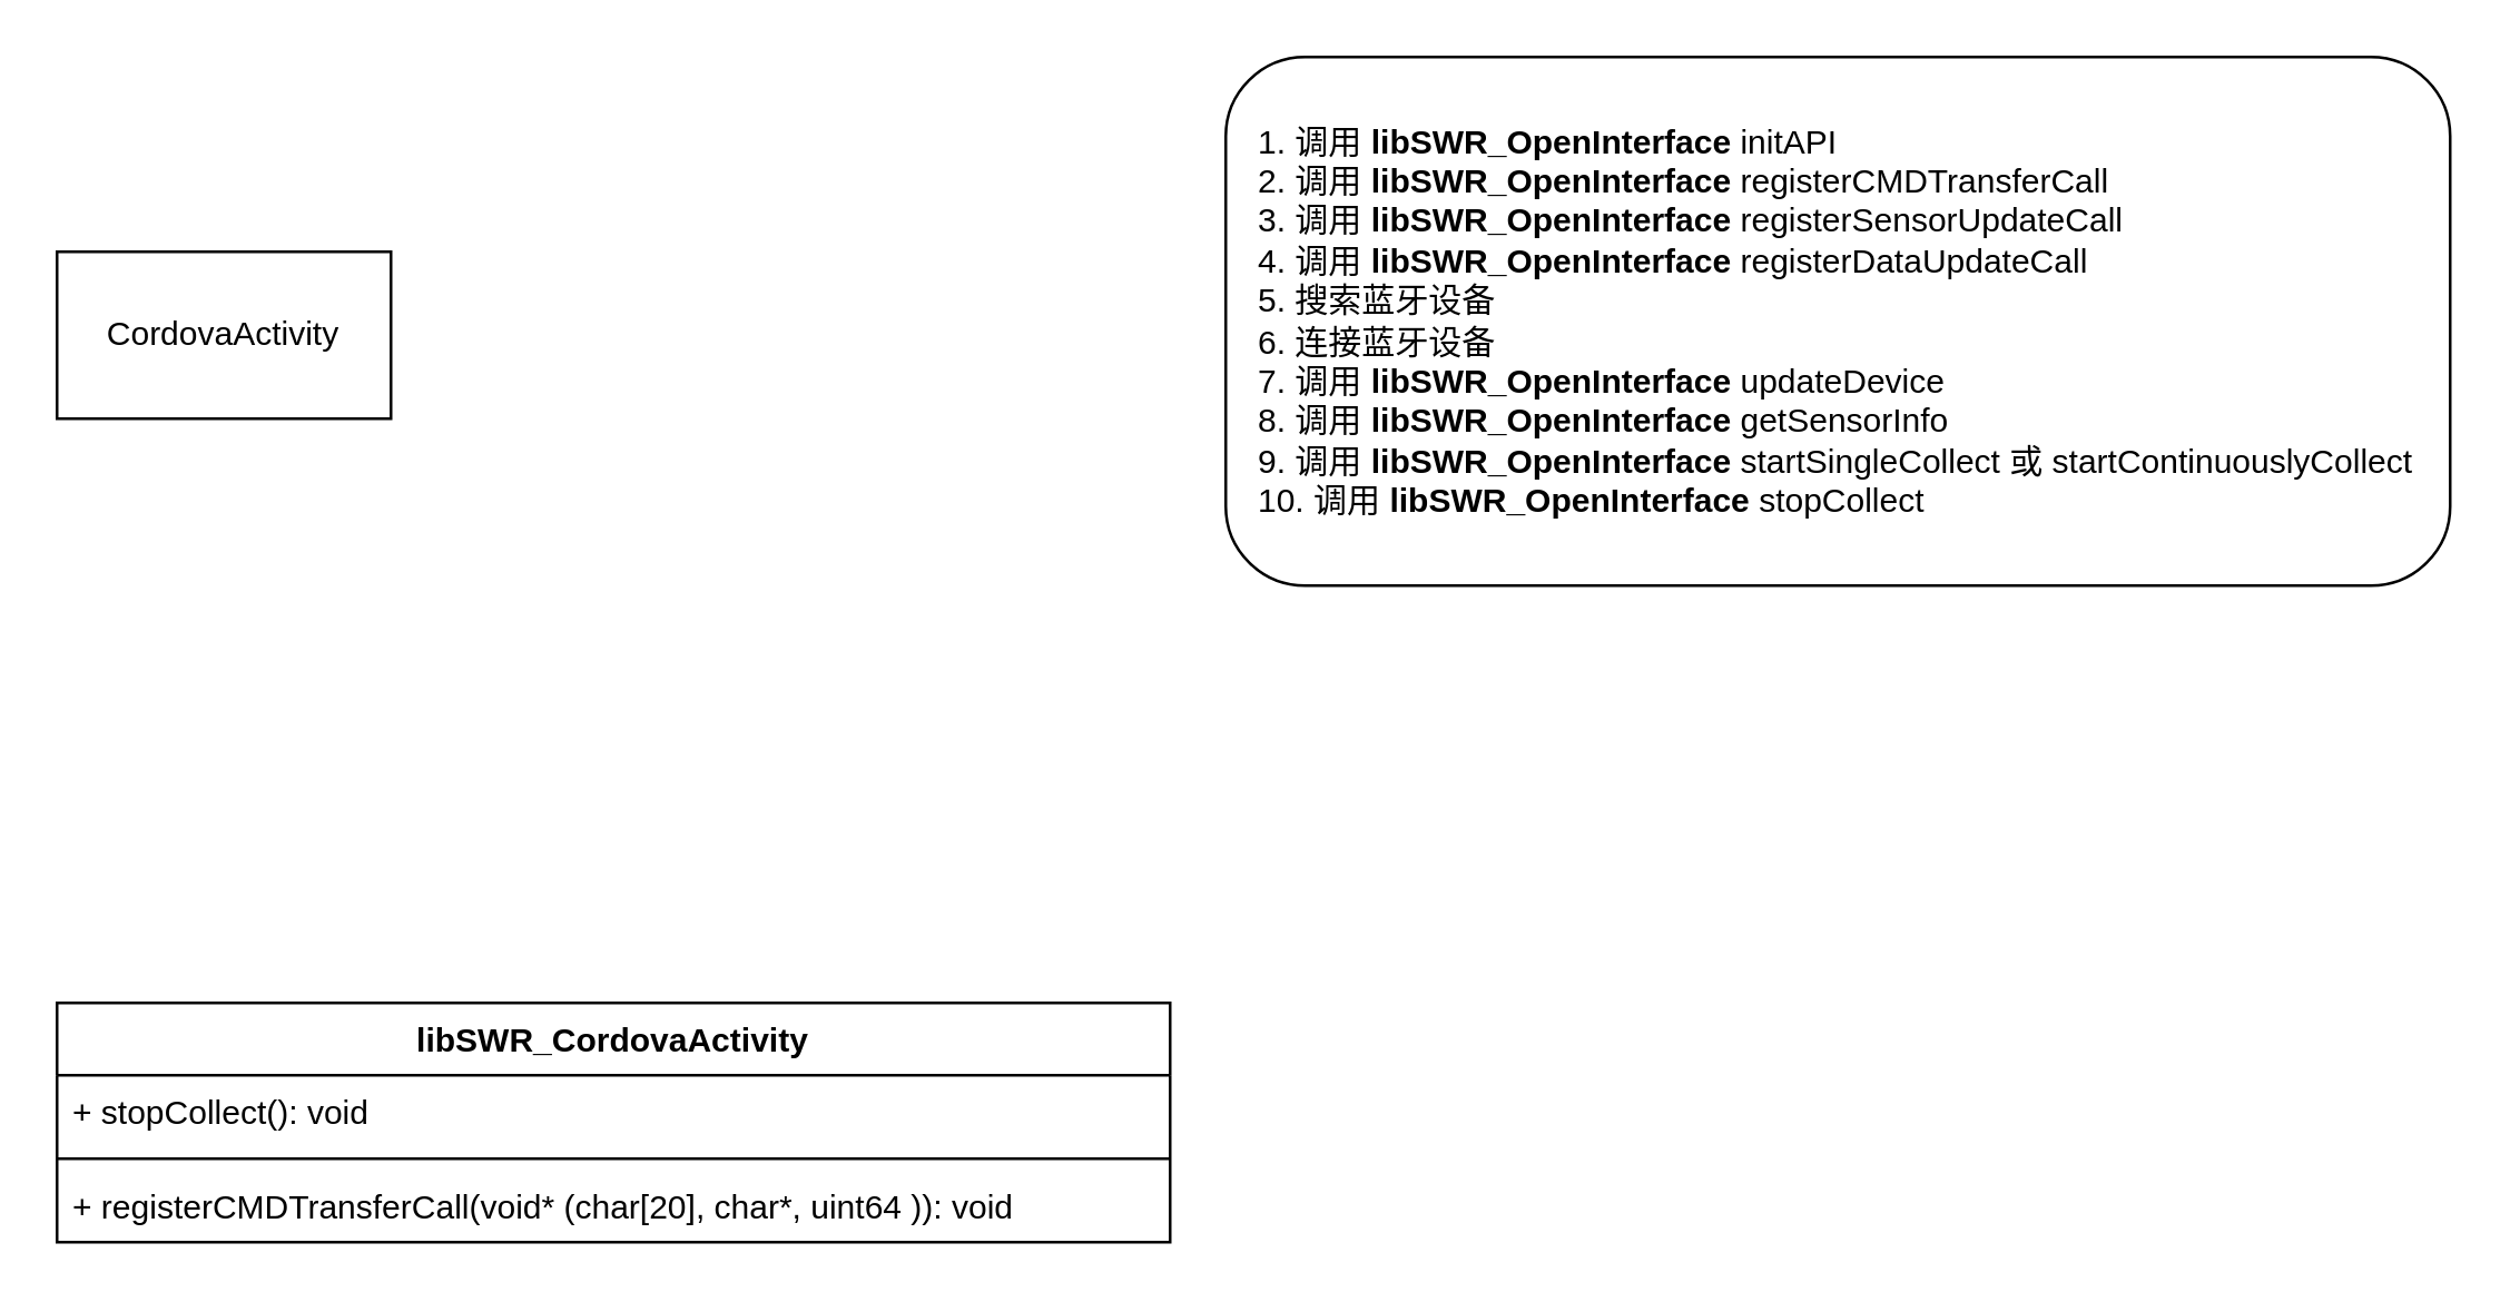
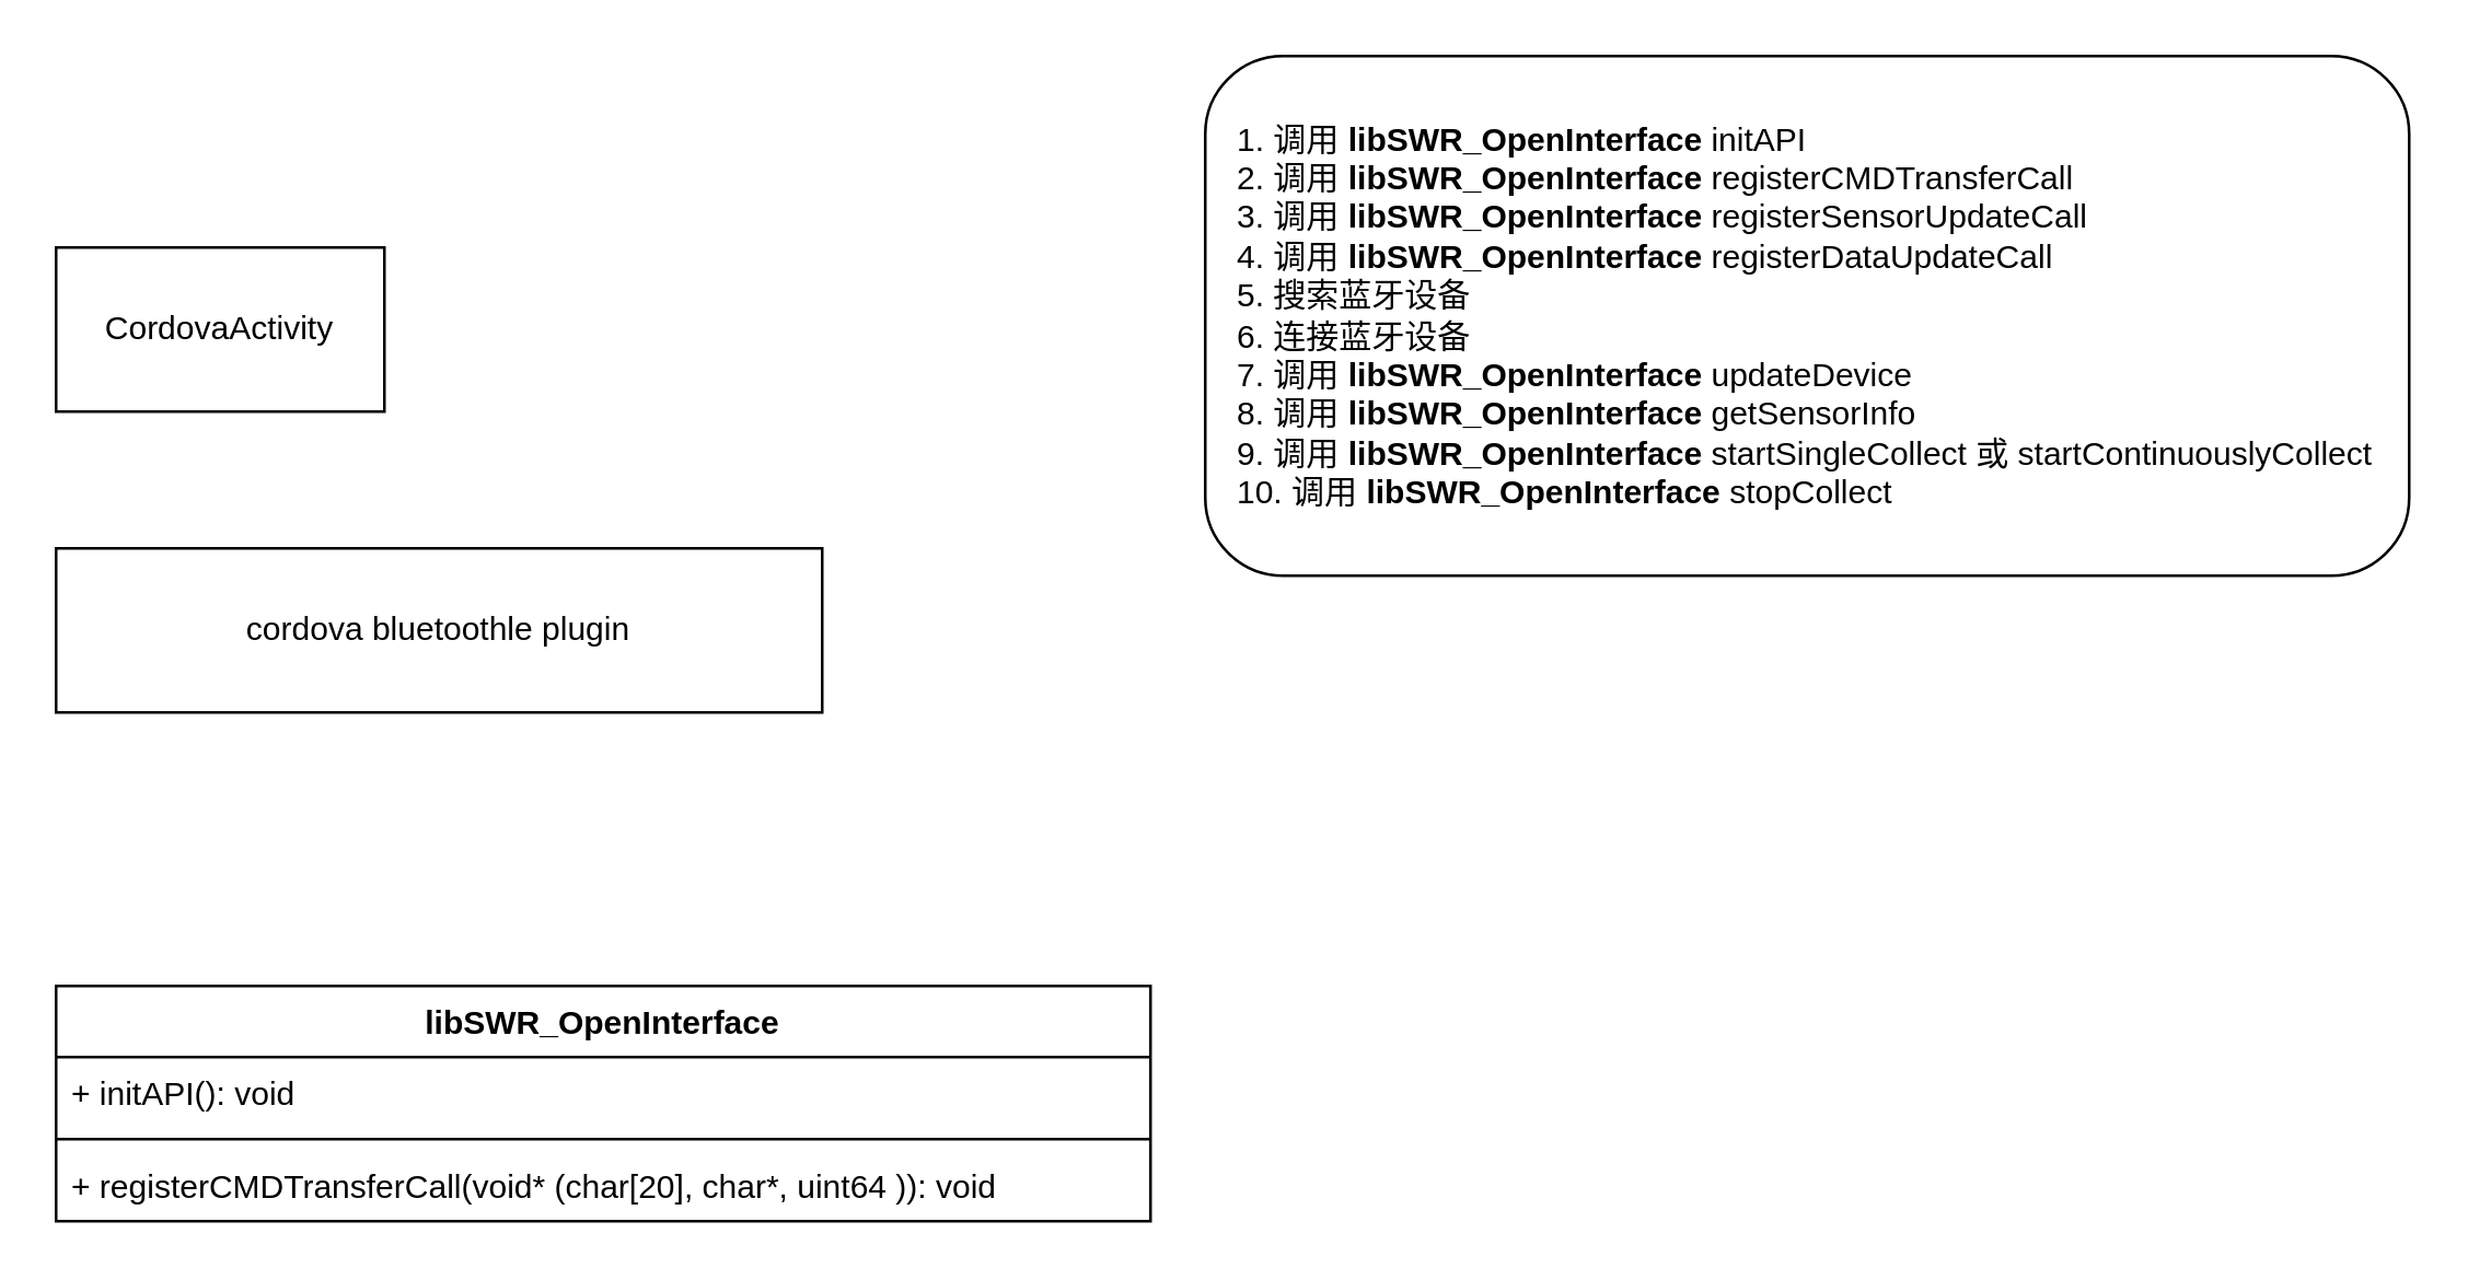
+ <mxCell id="6" value="cordova bluetoothle plugin" style="rounded=0;whiteSpace=wrap;html=1;" vertex="1" parent="1"><mxGeometry x="20" y="200" width="280" height="60" as="geometry" /></mxCell>
- <mxCell id="2" value="libSWR_CordovaActivity" style="swimlane;fontStyle=1;align=center;verticalAlign=top;childLayout=stackLayout;horizontal=1;startSize=26;horizontalStack=0;resizeParent=1;resizeParentMax=0;resizeLast=0;collapsible=1;marginBottom=0;whiteSpace=wrap;html=1;" vertex="1" parent="1"><mxGeometry x="20" y="360" width="400" height="86" as="geometry"><mxRectangle x="230" y="420" width="100" height="30" as="alternateBounds" /></mxGeometry></mxCell>
+ <mxCell id="2" value="libSWR_OpenInterface" style="swimlane;fontStyle=1;align=center;verticalAlign=top;childLayout=stackLayout;horizontal=1;startSize=26;horizontalStack=0;resizeParent=1;resizeParentMax=0;resizeLast=0;collapsible=1;marginBottom=0;whiteSpace=wrap;html=1;" vertex="1" parent="1"><mxGeometry x="20" y="360" width="400" height="86" as="geometry"><mxRectangle x="230" y="420" width="100" height="30" as="alternateBounds" /></mxGeometry></mxCell>
- <mxCell id="3" value="+ stopCollect(): void" style="text;strokeColor=none;fillColor=none;align=left;verticalAlign=top;spacingLeft=4;spacingRight=4;overflow=hidden;rotatable=0;points=[[0,0.5],[1,0.5]];portConstraint=eastwest;whiteSpace=wrap;html=1;" vertex="1" parent="2"><mxGeometry y="26" width="400" height="26" as="geometry" /></mxCell>
+ <mxCell id="3" value="+ initAPI(): void" style="text;strokeColor=none;fillColor=none;align=left;verticalAlign=top;spacingLeft=4;spacingRight=4;overflow=hidden;rotatable=0;points=[[0,0.5],[1,0.5]];portConstraint=eastwest;whiteSpace=wrap;html=1;" vertex="1" parent="2"><mxGeometry y="26" width="400" height="26" as="geometry" /></mxCell>
